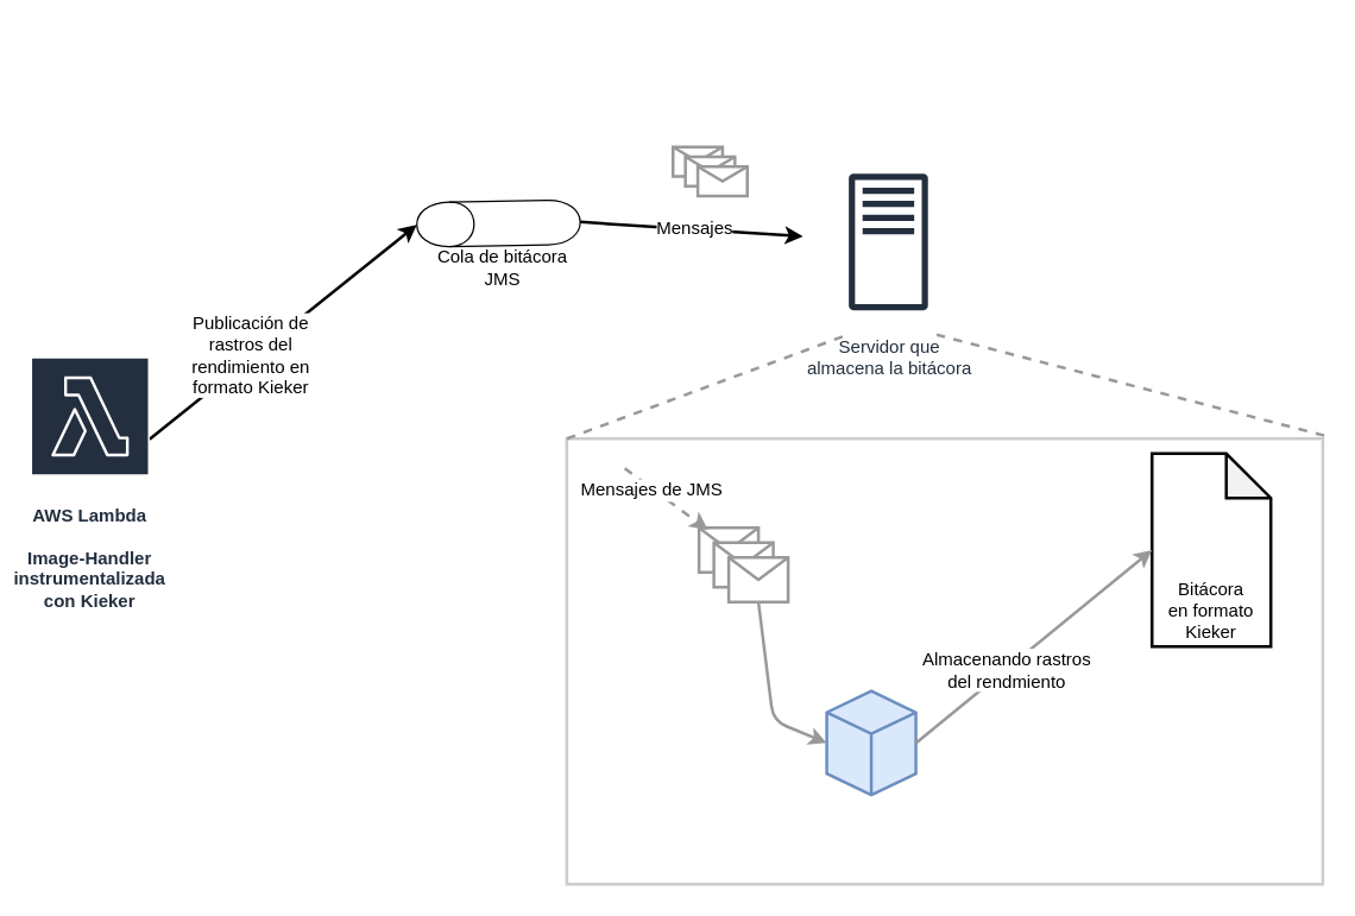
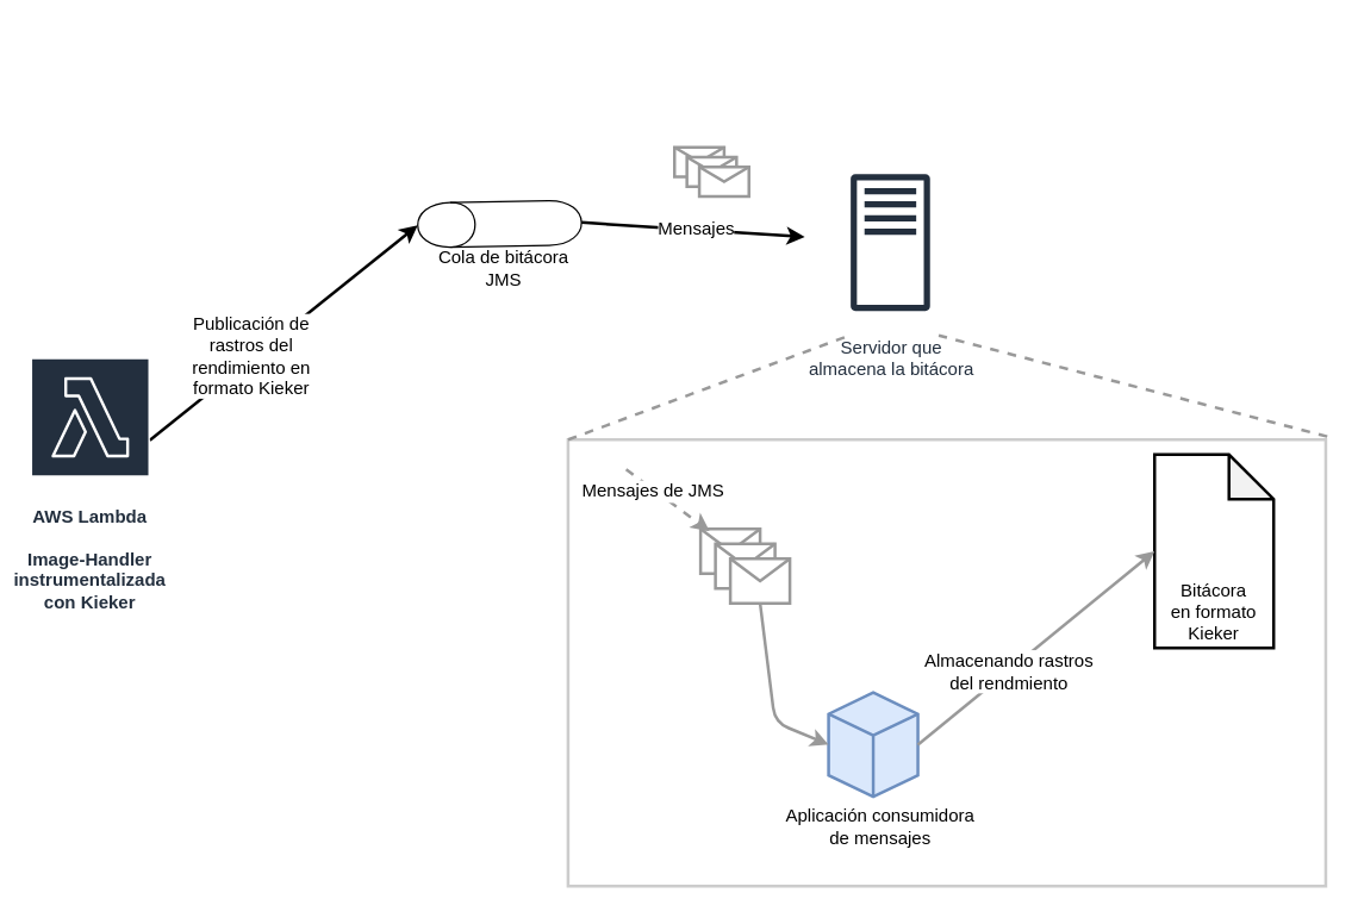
+ <mxCell id="17" value="Aplicación consumidora de mensajes" style="text;html=1;strokeColor=none;fillColor=none;align=center;verticalAlign=middle;whiteSpace=wrap;rounded=0;fontSize=12;" parent="15" vertex="1"><mxGeometry y="80" width="130" height="20" as="geometry" /></mxCell>
